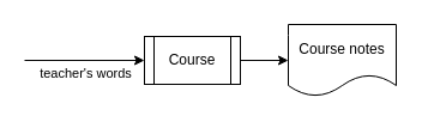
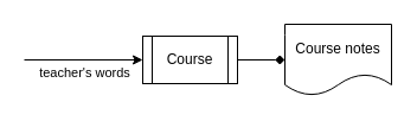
- <mxCell id="2" style="edgeStyle=orthogonalEdgeStyle;rounded=0;orthogonalLoop=1;jettySize=auto;html=1;" edge="1" parent="1" source="5" target="6"><mxGeometry relative="1" as="geometry"><mxPoint x="230" y="50" as="targetPoint" /></mxGeometry></mxCell>
+ <mxCell id="2" style="edgeStyle=orthogonalEdgeStyle;rounded=0;orthogonalLoop=1;jettySize=auto;html=1;endArrow=diamond;" edge="1" parent="1" source="5" target="6"><mxGeometry relative="1" as="geometry"><mxPoint x="230" y="50" as="targetPoint" /></mxGeometry></mxCell>
